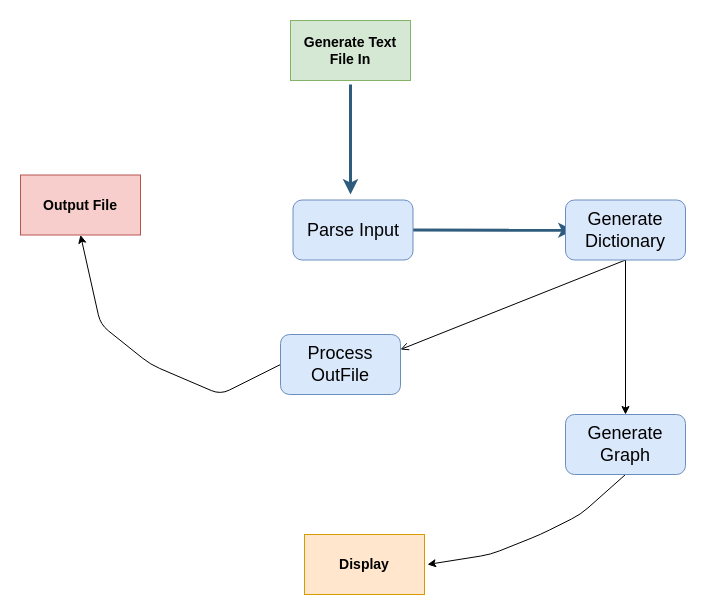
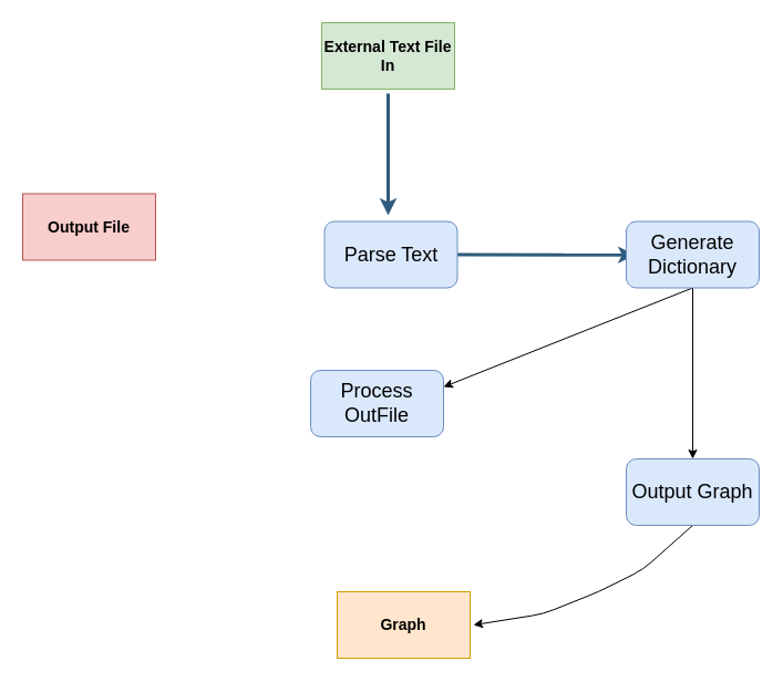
- <mxCell id="14" value="&lt;span style=&quot;font-size: 14px ; font-weight: 700 ; white-space: normal&quot;&gt;Generate Text File In&lt;/span&gt;" style="rounded=0;whiteSpace=wrap;html=1;fillColor=#d5e8d4;strokeColor=#82b366;" vertex="1" parent="1"><mxGeometry x="290" y="20" width="120" height="60" as="geometry" /></mxCell>
+ <mxCell id="14" value="&lt;span style=&quot;font-size: 14px ; font-weight: 700 ; white-space: normal&quot;&gt;External Text File In&lt;/span&gt;" style="rounded=0;whiteSpace=wrap;html=1;fillColor=#d5e8d4;strokeColor=#82b366;" vertex="1" parent="1"><mxGeometry x="290" y="20" width="120" height="60" as="geometry" /></mxCell>
- <mxCell id="8" value="&lt;span style=&quot;font-size: 18px ; white-space: normal&quot;&gt;Parse Input&lt;/span&gt;" style="rounded=1;whiteSpace=wrap;html=1;fillColor=#dae8fc;strokeColor=#6c8ebf;" vertex="1" parent="1"><mxGeometry x="292.5" y="199.5" width="120" height="60" as="geometry" /></mxCell>
+ <mxCell id="8" value="&lt;span style=&quot;font-size: 18px ; white-space: normal&quot;&gt;Parse Text&lt;/span&gt;" style="rounded=1;whiteSpace=wrap;html=1;fillColor=#dae8fc;strokeColor=#6c8ebf;" vertex="1" parent="1"><mxGeometry x="292.5" y="199.5" width="120" height="60" as="geometry" /></mxCell>
- <mxCell id="4" value="" style="endArrow=open;html=1;exitX=0.5;exitY=1;exitDx=0;exitDy=0;entryX=1;entryY=0.25;entryDx=0;entryDy=0;" edge="1" parent="1" source="9" target="12"><mxGeometry width="50" height="50" relative="1" as="geometry"><mxPoint x="639.352" y="49.148" as="sourcePoint" /><mxPoint x="384.648" y="379.352" as="targetPoint" /></mxGeometry></mxCell>
+ <mxCell id="4" value="" style="endArrow=classic;html=1;exitX=0.5;exitY=1;exitDx=0;exitDy=0;entryX=1;entryY=0.25;entryDx=0;entryDy=0;" edge="1" parent="1" source="9" target="12"><mxGeometry width="50" height="50" relative="1" as="geometry"><mxPoint x="639.352" y="49.148" as="sourcePoint" /><mxPoint x="384.648" y="379.352" as="targetPoint" /></mxGeometry></mxCell>
- <mxCell id="7" value="" style="endArrow=classic;html=1;exitX=0;exitY=0.5;exitDx=0;exitDy=0;entryX=0.5;entryY=1;entryDx=0;entryDy=0;" edge="1" parent="1" source="12" target="13"><mxGeometry width="50" height="50" relative="1" as="geometry"><mxPoint x="301" y="414" as="sourcePoint" /><mxPoint x="70" y="274" as="targetPoint" /><Array as="points"><mxPoint x="220" y="394" /><mxPoint x="150" y="364" /><mxPoint x="100" y="324" /></Array></mxGeometry></mxCell>
- <mxCell id="10" value="&lt;span style=&quot;font-size: 18px ; white-space: normal&quot;&gt;Generate Graph&lt;/span&gt;" style="rounded=1;whiteSpace=wrap;html=1;fillColor=#dae8fc;strokeColor=#6c8ebf;" vertex="1" parent="1"><mxGeometry x="565" y="414" width="120" height="60" as="geometry" /></mxCell>
+ <mxCell id="10" value="&lt;span style=&quot;font-size: 18px ; white-space: normal&quot;&gt;Output Graph&lt;/span&gt;" style="rounded=1;whiteSpace=wrap;html=1;fillColor=#dae8fc;strokeColor=#6c8ebf;" vertex="1" parent="1"><mxGeometry x="565" y="414" width="120" height="60" as="geometry" /></mxCell>
- <mxCell id="11" value="&lt;span style=&quot;font-size: 14px ; font-weight: 700 ; white-space: normal&quot;&gt;Display&lt;/span&gt;" style="rounded=0;whiteSpace=wrap;html=1;fillColor=#ffe6cc;strokeColor=#d79b00;" vertex="1" parent="1"><mxGeometry x="304" y="534" width="120" height="60" as="geometry" /></mxCell>
+ <mxCell id="11" value="&lt;span style=&quot;font-size: 14px ; font-weight: 700 ; white-space: normal&quot;&gt;Graph&lt;/span&gt;" style="rounded=0;whiteSpace=wrap;html=1;fillColor=#ffe6cc;strokeColor=#d79b00;" vertex="1" parent="1"><mxGeometry x="304" y="534" width="120" height="60" as="geometry" /></mxCell>
